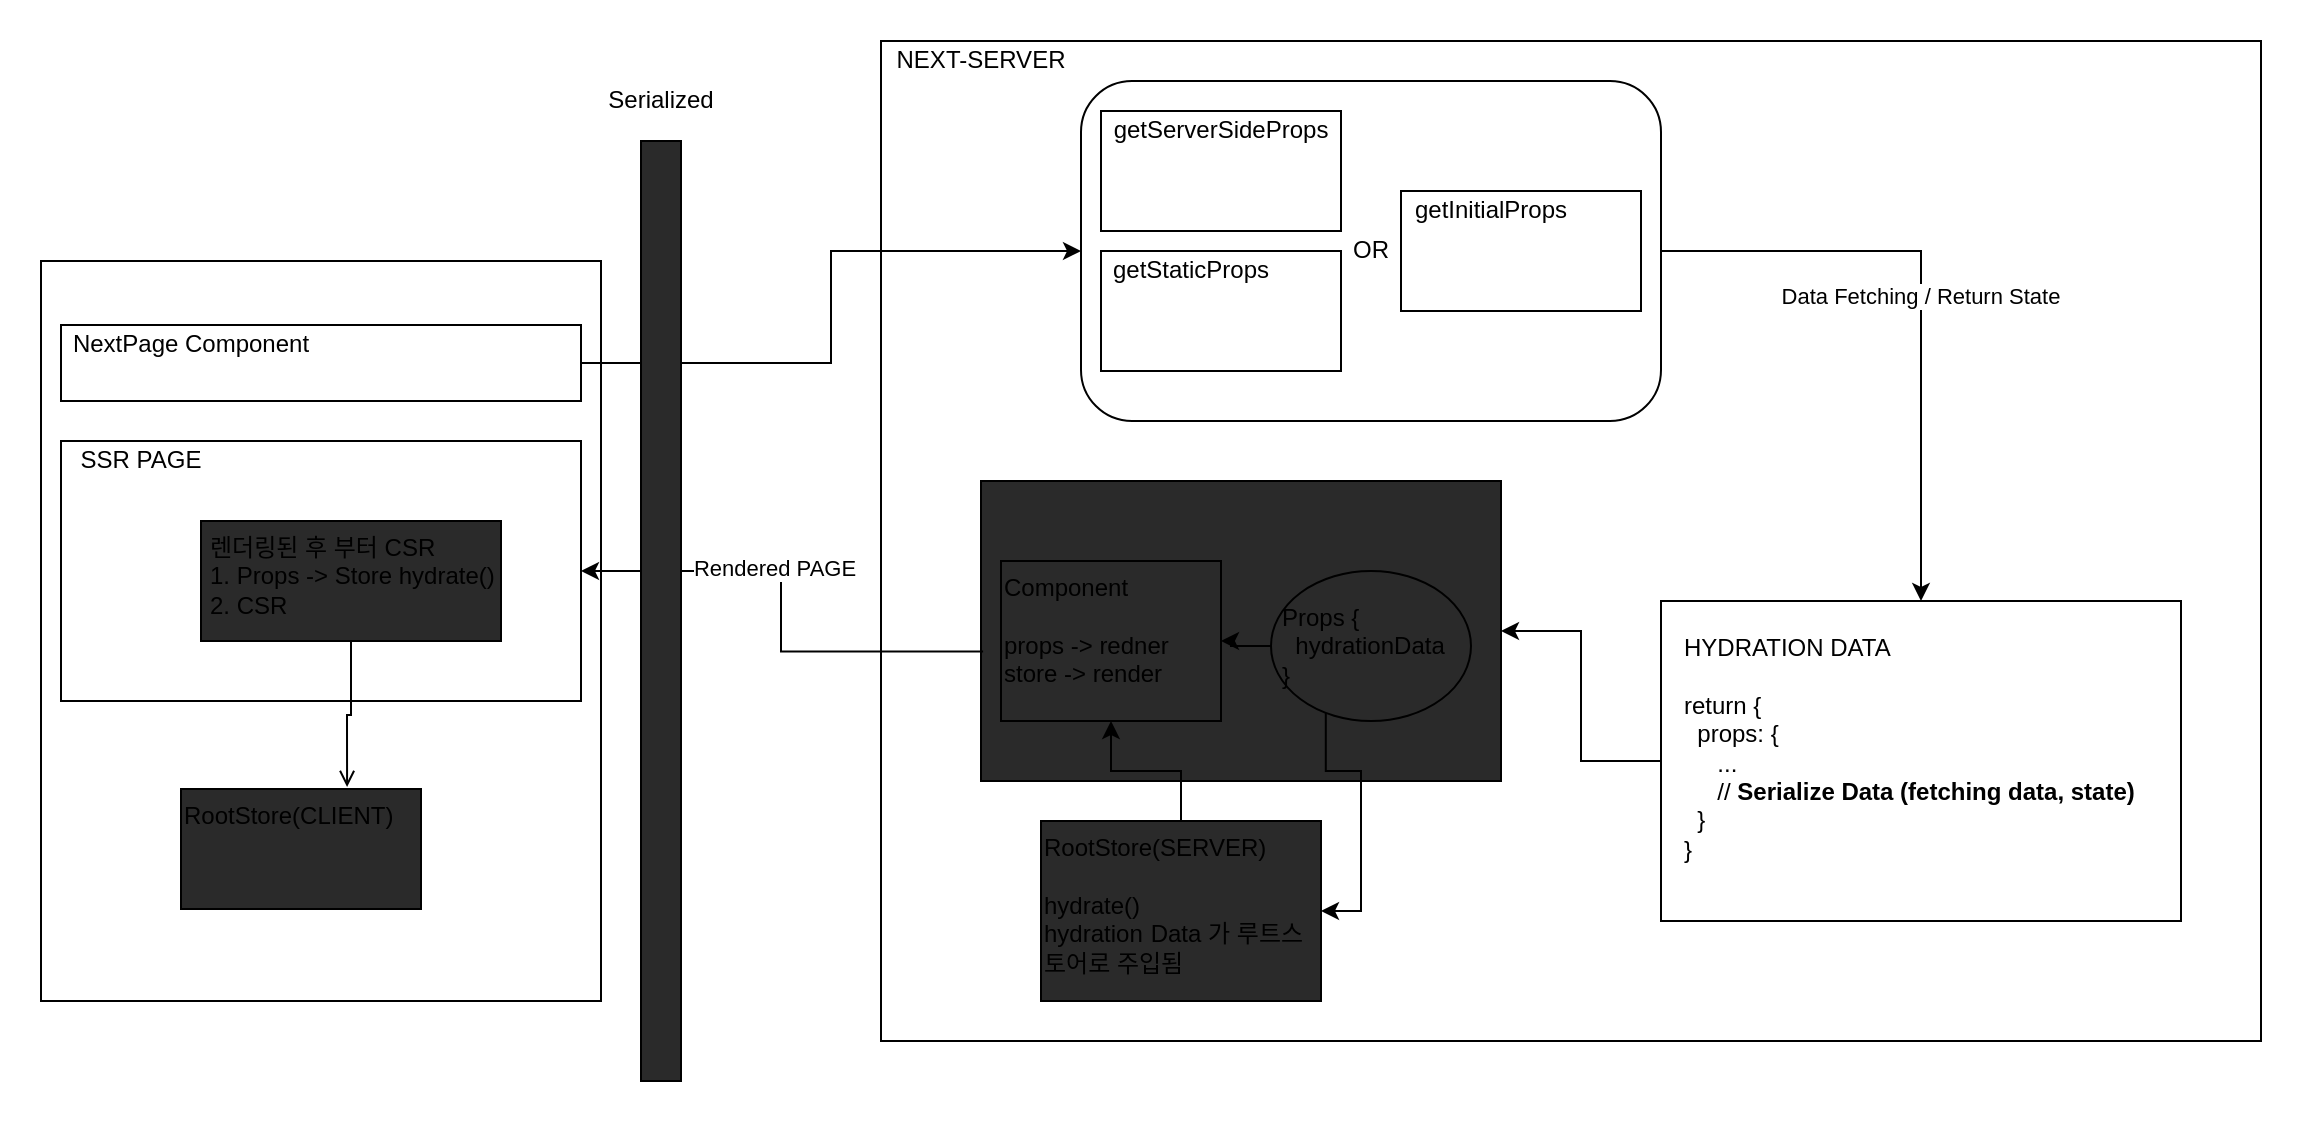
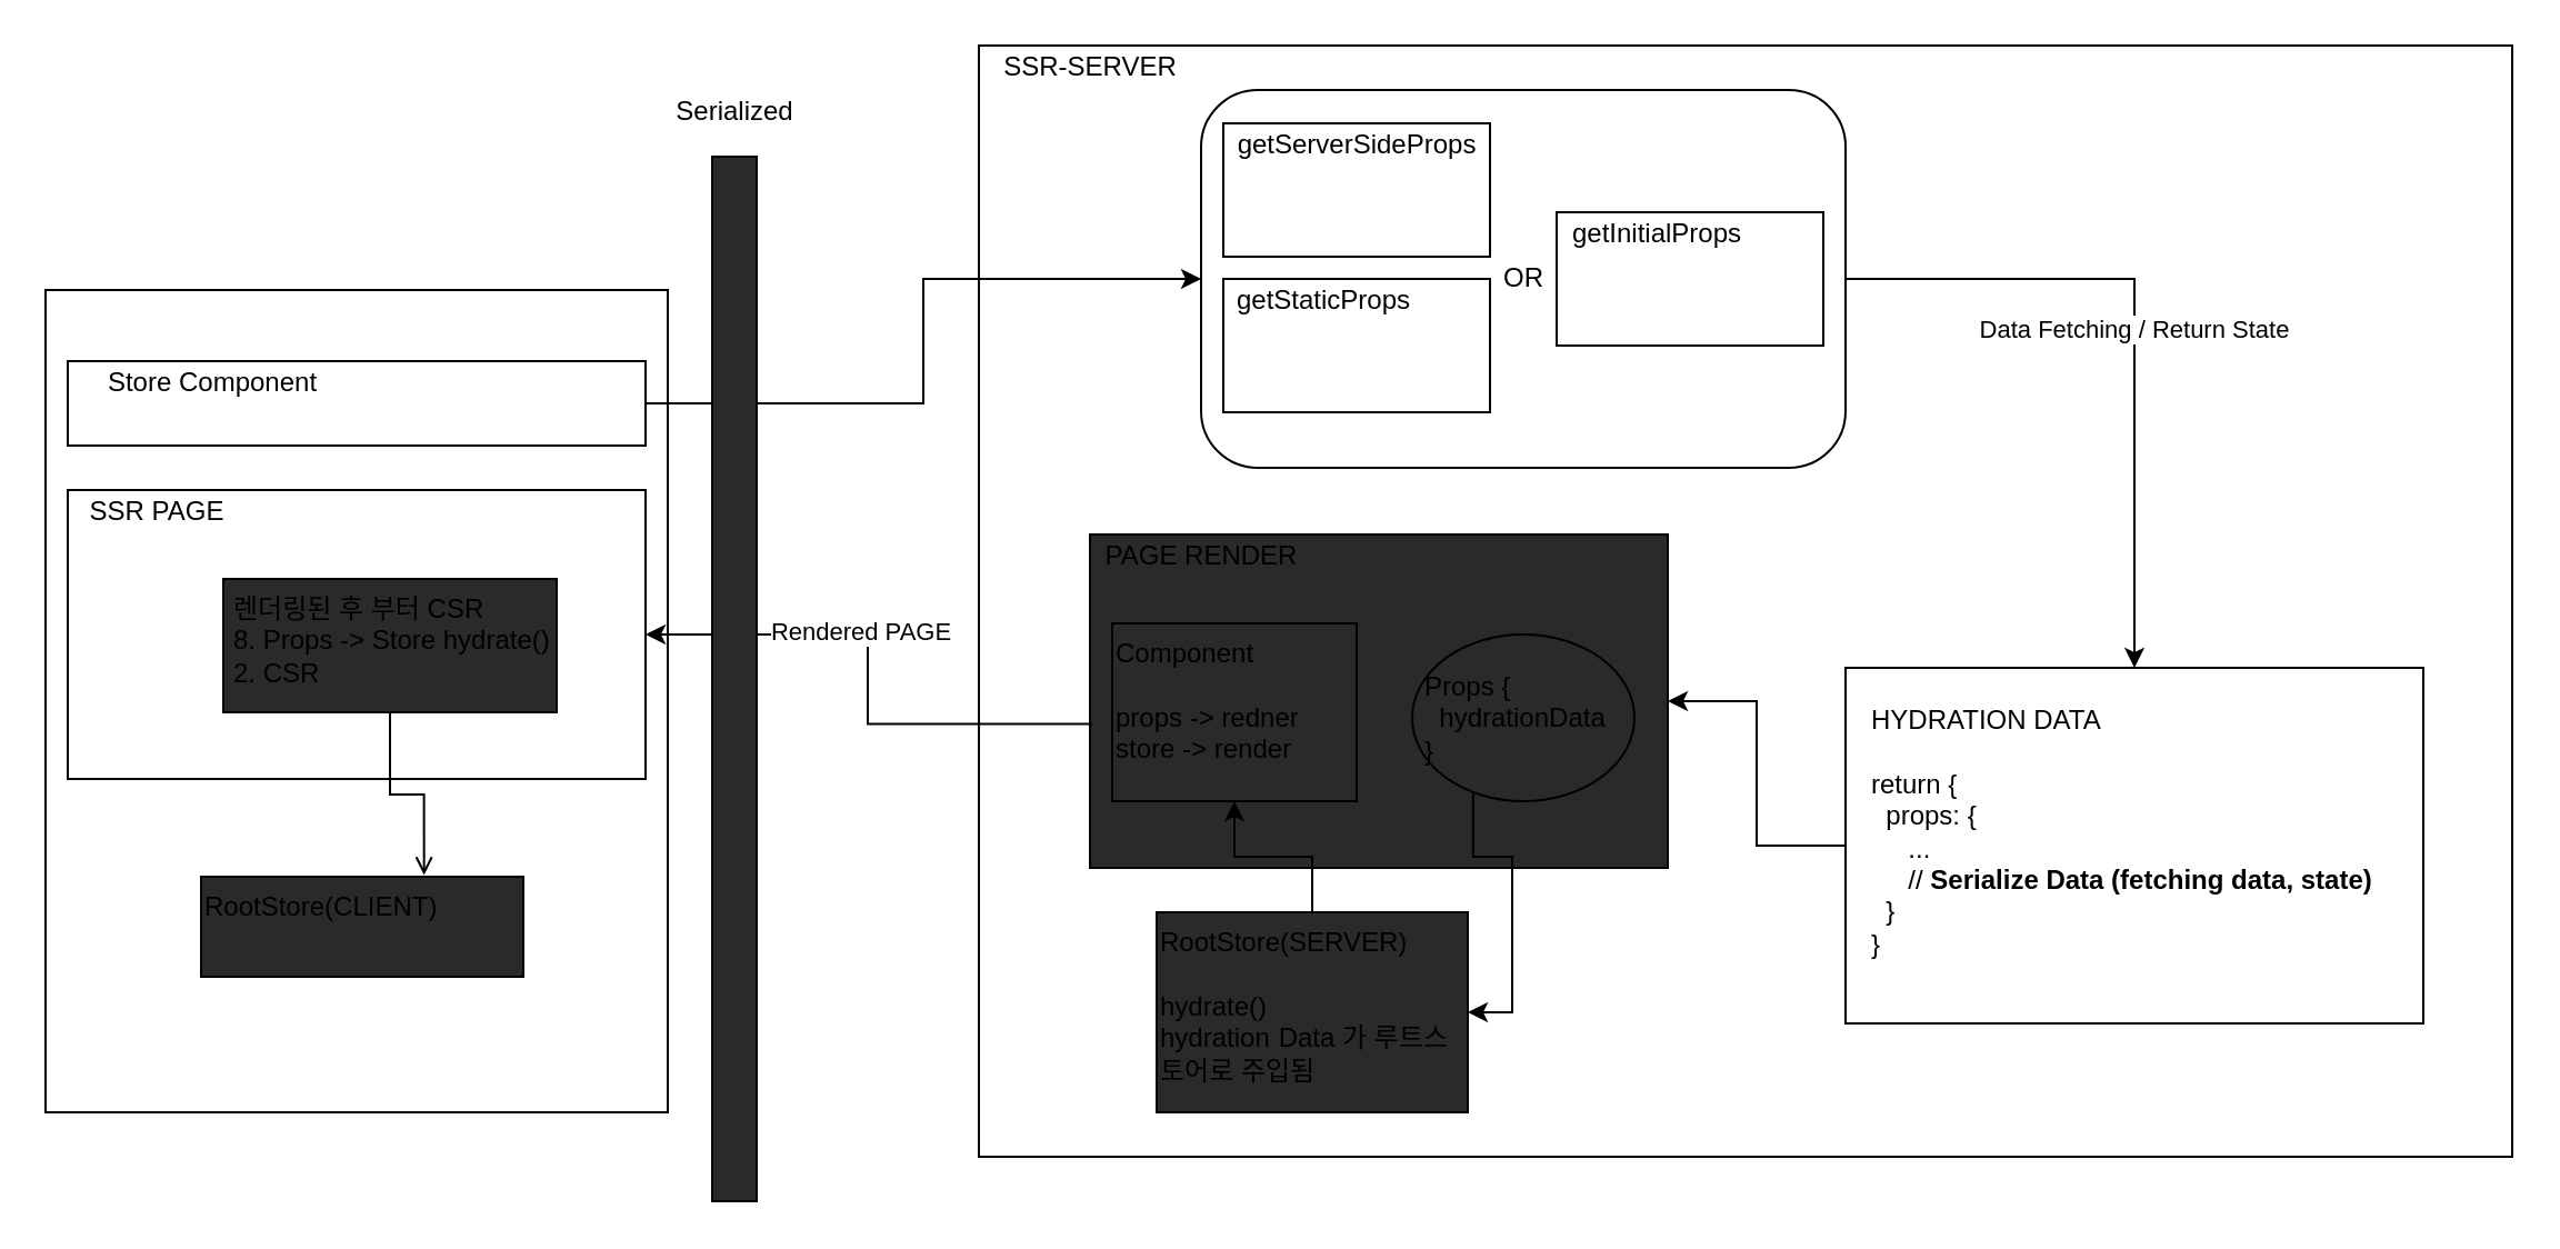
- <mxCell id="11" value="NEXT-SERVER&lt;br&gt;" style="text;html=1;align=center;verticalAlign=middle;resizable=0;points=[];autosize=1;strokeColor=none;" vertex="1" parent="9"><mxGeometry width="100" height="20" as="geometry" /></mxCell>
+ <mxCell id="11" value="SSR-SERVER&lt;br&gt;" style="text;html=1;align=center;verticalAlign=middle;resizable=0;points=[];autosize=1;strokeColor=none;" vertex="1" parent="9"><mxGeometry width="100" height="20" as="geometry" /></mxCell>
- <mxCell id="4" value="NextPage Component" style="text;html=1;align=center;verticalAlign=middle;resizable=0;points=[];autosize=1;strokeColor=none;" vertex="1" parent="1"><mxGeometry x="30" y="162" width="130" height="20" as="geometry" /></mxCell>
+ <mxCell id="4" value="Store Component" style="text;html=1;align=center;verticalAlign=middle;resizable=0;points=[];autosize=1;strokeColor=none;" vertex="1" parent="1"><mxGeometry x="30" y="162" width="130" height="20" as="geometry" /></mxCell>
+ <mxCell id="25" value="PAGE RENDER" style="text;html=1;align=center;verticalAlign=middle;resizable=0;points=[];autosize=1;strokeColor=none;" vertex="1" parent="9"><mxGeometry x="50" y="220" width="100" height="20" as="geometry" /></mxCell>
- <mxCell id="8" value="렌더링된 후 부터 CSR&lt;br&gt;1. Props -&amp;gt; Store hydrate()&lt;br&gt;2. CSR&amp;nbsp;" style="rounded=0;whiteSpace=wrap;html=1;glass=0;labelBackgroundColor=none;fillColor=#2a2a2a;align=left;verticalAlign=top;spacingLeft=3;" vertex="1" parent="1"><mxGeometry x="100" y="260" width="150" height="60" as="geometry" /></mxCell>
+ <mxCell id="8" value="렌더링된 후 부터 CSR&lt;br&gt;8. Props -&amp;gt; Store hydrate()&lt;br&gt;2. CSR&amp;nbsp;" style="rounded=0;whiteSpace=wrap;html=1;glass=0;labelBackgroundColor=none;fillColor=#2a2a2a;align=left;verticalAlign=top;spacingLeft=3;" vertex="1" parent="1"><mxGeometry x="100" y="260" width="150" height="60" as="geometry" /></mxCell>
- <mxCell id="31" style="edgeStyle=orthogonalEdgeStyle;rounded=0;orthogonalLoop=1;jettySize=auto;html=1;exitX=0;exitY=0.5;exitDx=0;exitDy=0;" edge="1" parent="9" source="26" target="30"><mxGeometry relative="1" as="geometry" /></mxCell>
- <mxCell id="35" value="RootStore(CLIENT)" style="rounded=0;whiteSpace=wrap;html=1;glass=0;labelBackgroundColor=none;fillColor=#2a2a2a;align=left;verticalAlign=top;" vertex="1" parent="1"><mxGeometry x="90" y="394" width="120" height="60" as="geometry" /></mxCell>
+ <mxCell id="35" value="RootStore(CLIENT)" style="rounded=0;whiteSpace=wrap;html=1;glass=0;labelBackgroundColor=none;fillColor=#2a2a2a;align=left;verticalAlign=top;" vertex="1" parent="1"><mxGeometry x="90" y="394" width="145" height="45" as="geometry" /></mxCell>
